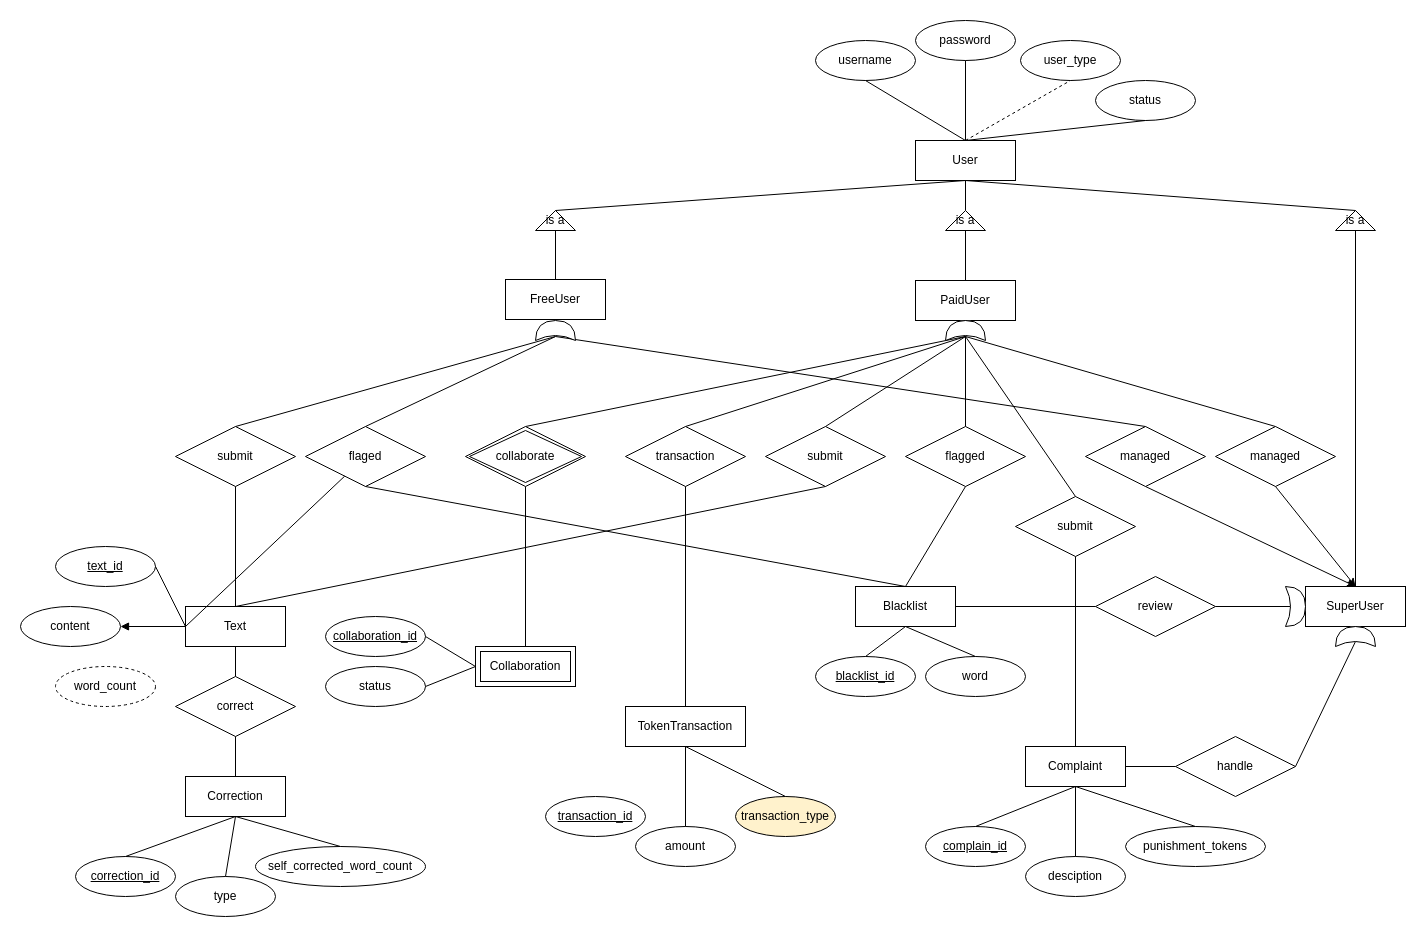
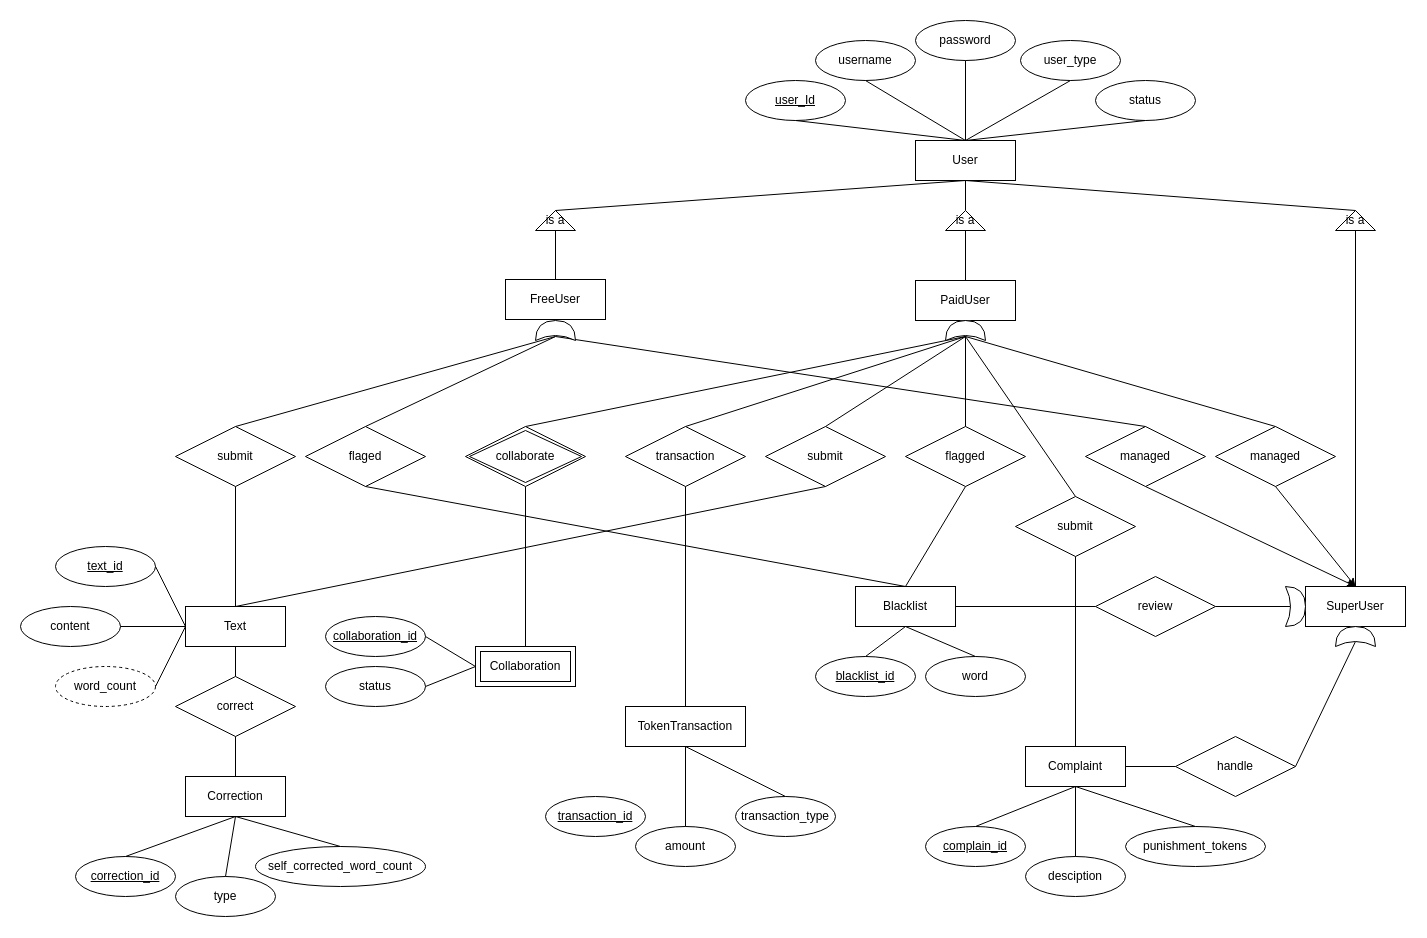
+ <mxCell id="2" value="user_Id" style="ellipse;whiteSpace=wrap;html=1;align=center;fontStyle=4;fontSize=12;spacing=2;" parent="1" vertex="1"><mxGeometry x="745" y="80" width="100" height="40" as="geometry" /></mxCell>
- <mxCell id="11" value="" style="endArrow=none;html=1;rounded=0;entryX=0.5;entryY=1;entryDx=0;entryDy=0;exitX=0.5;exitY=0;exitDx=0;exitDy=0;fontSize=12;spacing=2;dashed=1;" parent="1" source="7" target="5" edge="1"><mxGeometry width="50" height="50" relative="1" as="geometry"><mxPoint x="995" y="170" as="sourcePoint" /><mxPoint x="785" y="130" as="targetPoint" /></mxGeometry></mxCell>
+ <mxCell id="11" value="" style="endArrow=none;html=1;rounded=0;entryX=0.5;entryY=1;entryDx=0;entryDy=0;exitX=0.5;exitY=0;exitDx=0;exitDy=0;fontSize=12;spacing=2;" parent="1" source="7" target="5" edge="1"><mxGeometry width="50" height="50" relative="1" as="geometry"><mxPoint x="995" y="170" as="sourcePoint" /><mxPoint x="785" y="130" as="targetPoint" /></mxGeometry></mxCell>
+ <mxCell id="8" value="" style="endArrow=none;html=1;rounded=0;entryX=0.5;entryY=1;entryDx=0;entryDy=0;exitX=0.5;exitY=0;exitDx=0;exitDy=0;fontSize=12;spacing=2;" parent="1" source="7" target="2" edge="1"><mxGeometry width="50" height="50" relative="1" as="geometry"><mxPoint x="1075" y="380" as="sourcePoint" /><mxPoint x="1125" y="330" as="targetPoint" /></mxGeometry></mxCell>
- <mxCell id="50" value="" style="endArrow=none;html=1;rounded=0;exitX=0;exitY=0.5;exitDx=0;exitDy=0;" parent="1" source="27" target="37" edge="1"><mxGeometry width="50" height="50" relative="1" as="geometry"><mxPoint x="635" y="496" as="sourcePoint" /><mxPoint x="685" y="446" as="targetPoint" /></mxGeometry></mxCell>
+ <mxCell id="50" value="" style="endArrow=none;html=1;rounded=0;entryX=1;entryY=0.5;entryDx=0;entryDy=0;exitX=0;exitY=0.5;exitDx=0;exitDy=0;" parent="1" source="27" target="47" edge="1"><mxGeometry width="50" height="50" relative="1" as="geometry"><mxPoint x="635" y="496" as="sourcePoint" /><mxPoint x="685" y="446" as="targetPoint" /></mxGeometry></mxCell>
- <mxCell id="49" value="" style="endArrow=block;html=1;rounded=0;entryX=1;entryY=0.5;entryDx=0;entryDy=0;exitX=0;exitY=0.5;exitDx=0;exitDy=0;" parent="1" source="27" target="46" edge="1"><mxGeometry width="50" height="50" relative="1" as="geometry"><mxPoint x="635" y="496" as="sourcePoint" /><mxPoint x="685" y="446" as="targetPoint" /></mxGeometry></mxCell>
+ <mxCell id="49" value="" style="endArrow=none;html=1;rounded=0;entryX=1;entryY=0.5;entryDx=0;entryDy=0;exitX=0;exitY=0.5;exitDx=0;exitDy=0;" parent="1" source="27" target="46" edge="1"><mxGeometry width="50" height="50" relative="1" as="geometry"><mxPoint x="635" y="496" as="sourcePoint" /><mxPoint x="685" y="446" as="targetPoint" /></mxGeometry></mxCell>
- <mxCell id="70" value="transaction_type" style="ellipse;whiteSpace=wrap;html=1;align=center;fillColor=#fff2cc;" parent="1" vertex="1"><mxGeometry x="735" y="796" width="100" height="40" as="geometry" /></mxCell>
+ <mxCell id="70" value="transaction_type" style="ellipse;whiteSpace=wrap;html=1;align=center;" parent="1" vertex="1"><mxGeometry x="735" y="796" width="100" height="40" as="geometry" /></mxCell>
